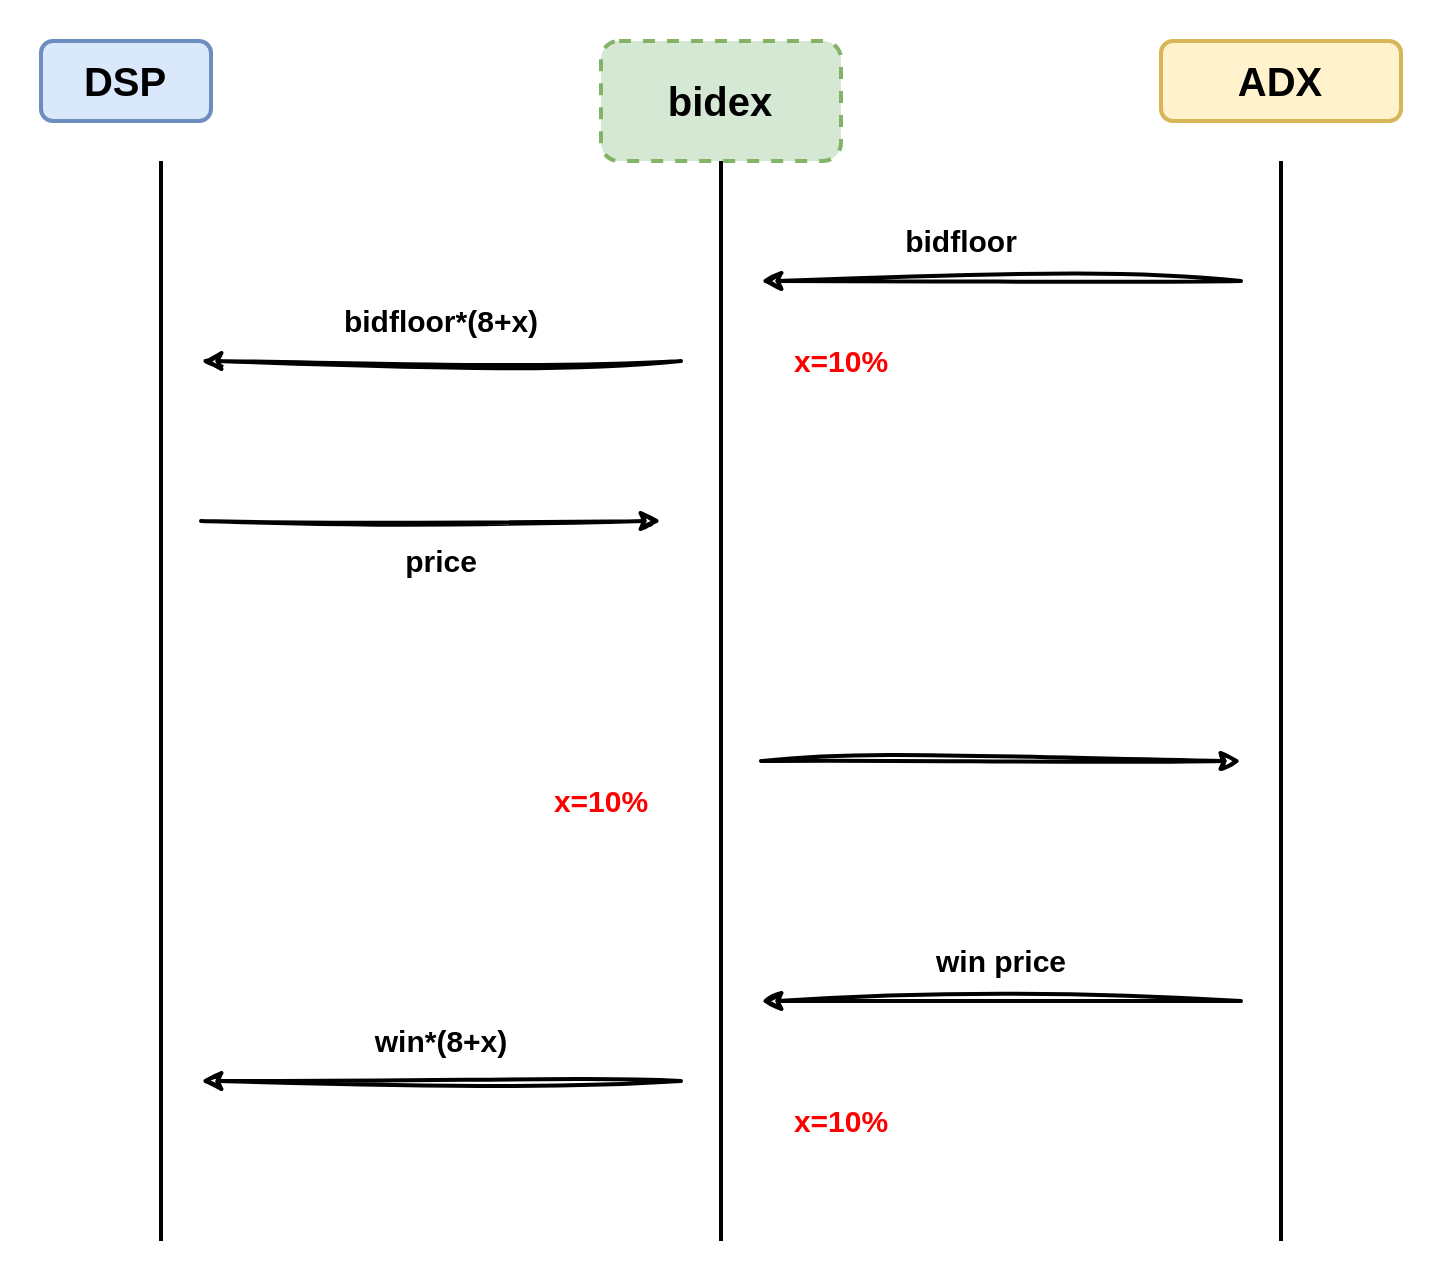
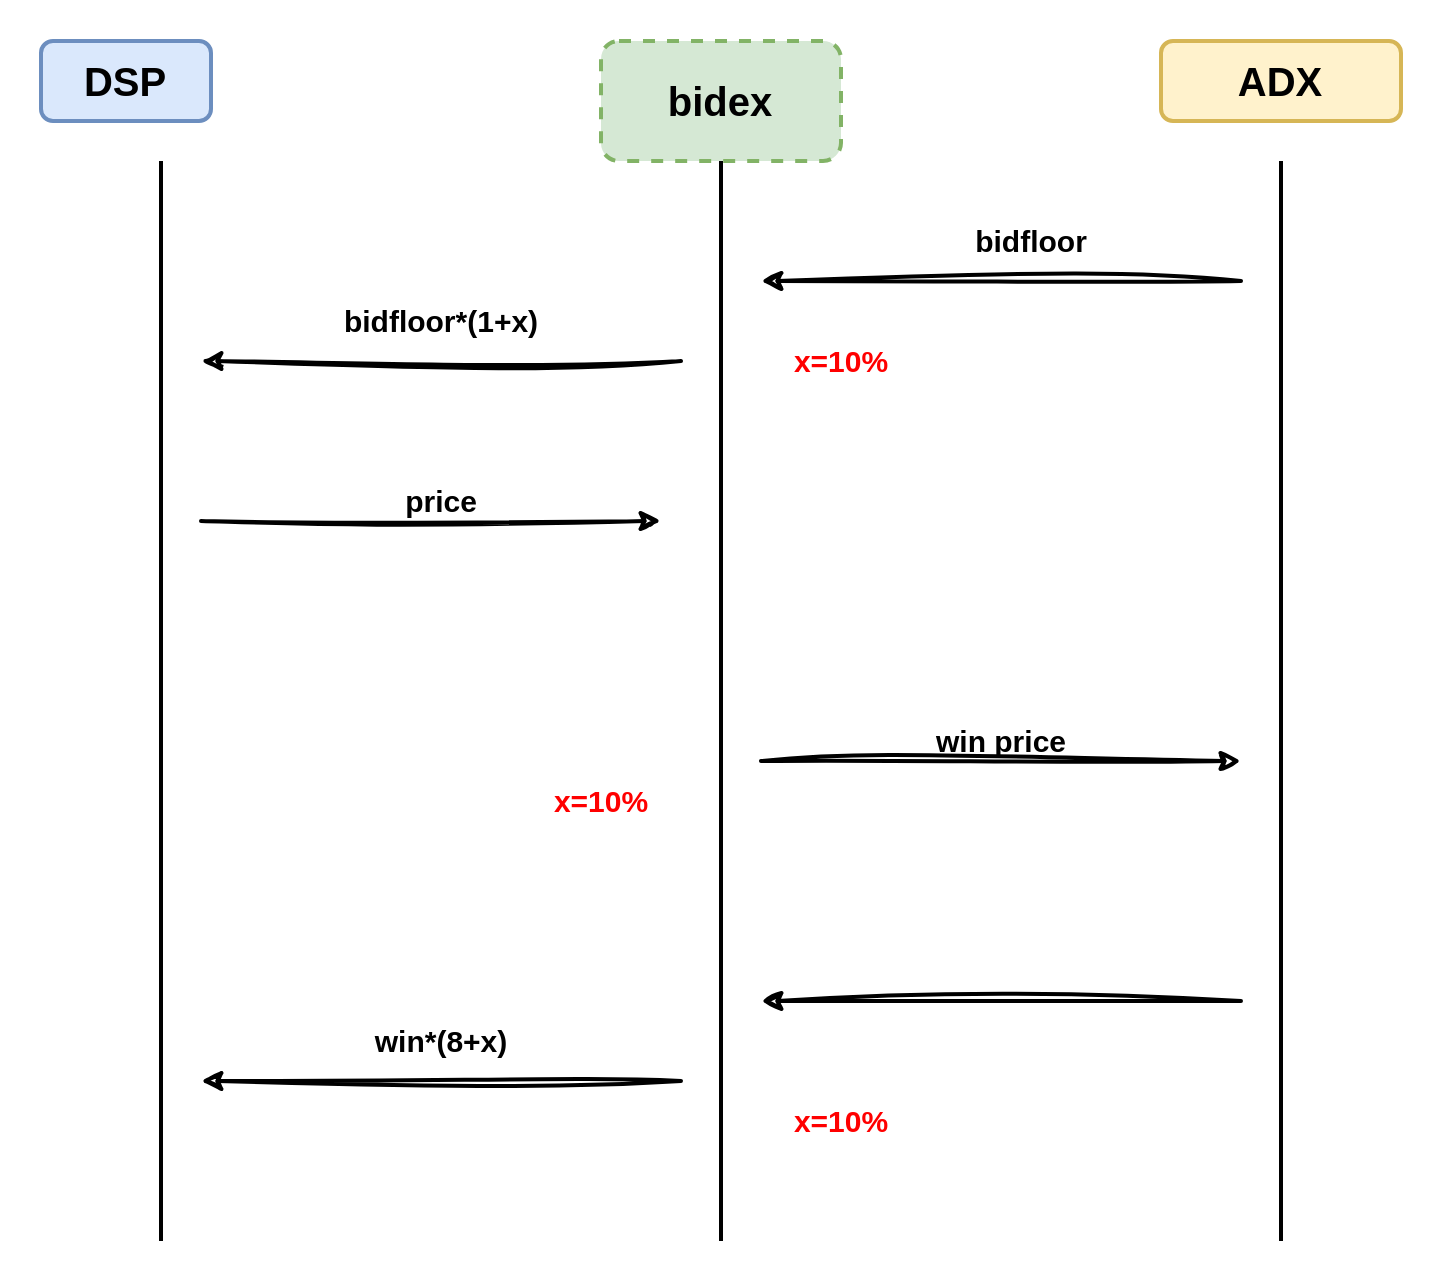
- <mxCell id="14" value="bidfloor" style="text;strokeColor=none;fillColor=none;html=1;fontSize=15;fontStyle=1;verticalAlign=middle;align=center;" parent="1" vertex="1"><mxGeometry x="460" y="100" width="40" height="40" as="geometry" /></mxCell>
+ <mxCell id="14" value="bidfloor" style="text;strokeColor=none;fillColor=none;html=1;fontSize=15;fontStyle=1;verticalAlign=middle;align=center;" parent="1" vertex="1"><mxGeometry x="495" y="100" width="40" height="40" as="geometry" /></mxCell>
- <mxCell id="15" value="bidfloor*(8+x)" style="text;strokeColor=none;fillColor=none;html=1;fontSize=15;fontStyle=1;verticalAlign=middle;align=center;" parent="1" vertex="1"><mxGeometry x="180" y="140" width="80" height="40" as="geometry" /></mxCell>
+ <mxCell id="15" value="bidfloor*(1+x)" style="text;strokeColor=none;fillColor=none;html=1;fontSize=15;fontStyle=1;verticalAlign=middle;align=center;" parent="1" vertex="1"><mxGeometry x="180" y="140" width="80" height="40" as="geometry" /></mxCell>
- <mxCell id="16" value="price" style="text;strokeColor=none;fillColor=none;html=1;fontSize=15;fontStyle=1;verticalAlign=middle;align=center;" parent="1" vertex="1"><mxGeometry x="180" y="260" width="80" height="40" as="geometry" /></mxCell>
+ <mxCell id="16" value="price" style="text;strokeColor=none;fillColor=none;html=1;fontSize=15;fontStyle=1;verticalAlign=middle;align=center;" parent="1" vertex="1"><mxGeometry x="180" y="230" width="80" height="40" as="geometry" /></mxCell>
- <mxCell id="18" value="win price" style="text;strokeColor=none;fillColor=none;html=1;fontSize=15;fontStyle=1;verticalAlign=middle;align=center;" parent="1" vertex="1"><mxGeometry x="460" y="460" width="80" height="40" as="geometry" /></mxCell>
+ <mxCell id="18" value="win price" style="text;strokeColor=none;fillColor=none;html=1;fontSize=15;fontStyle=1;verticalAlign=middle;align=center;" parent="1" vertex="1"><mxGeometry x="460" y="350" width="80" height="40" as="geometry" /></mxCell>
